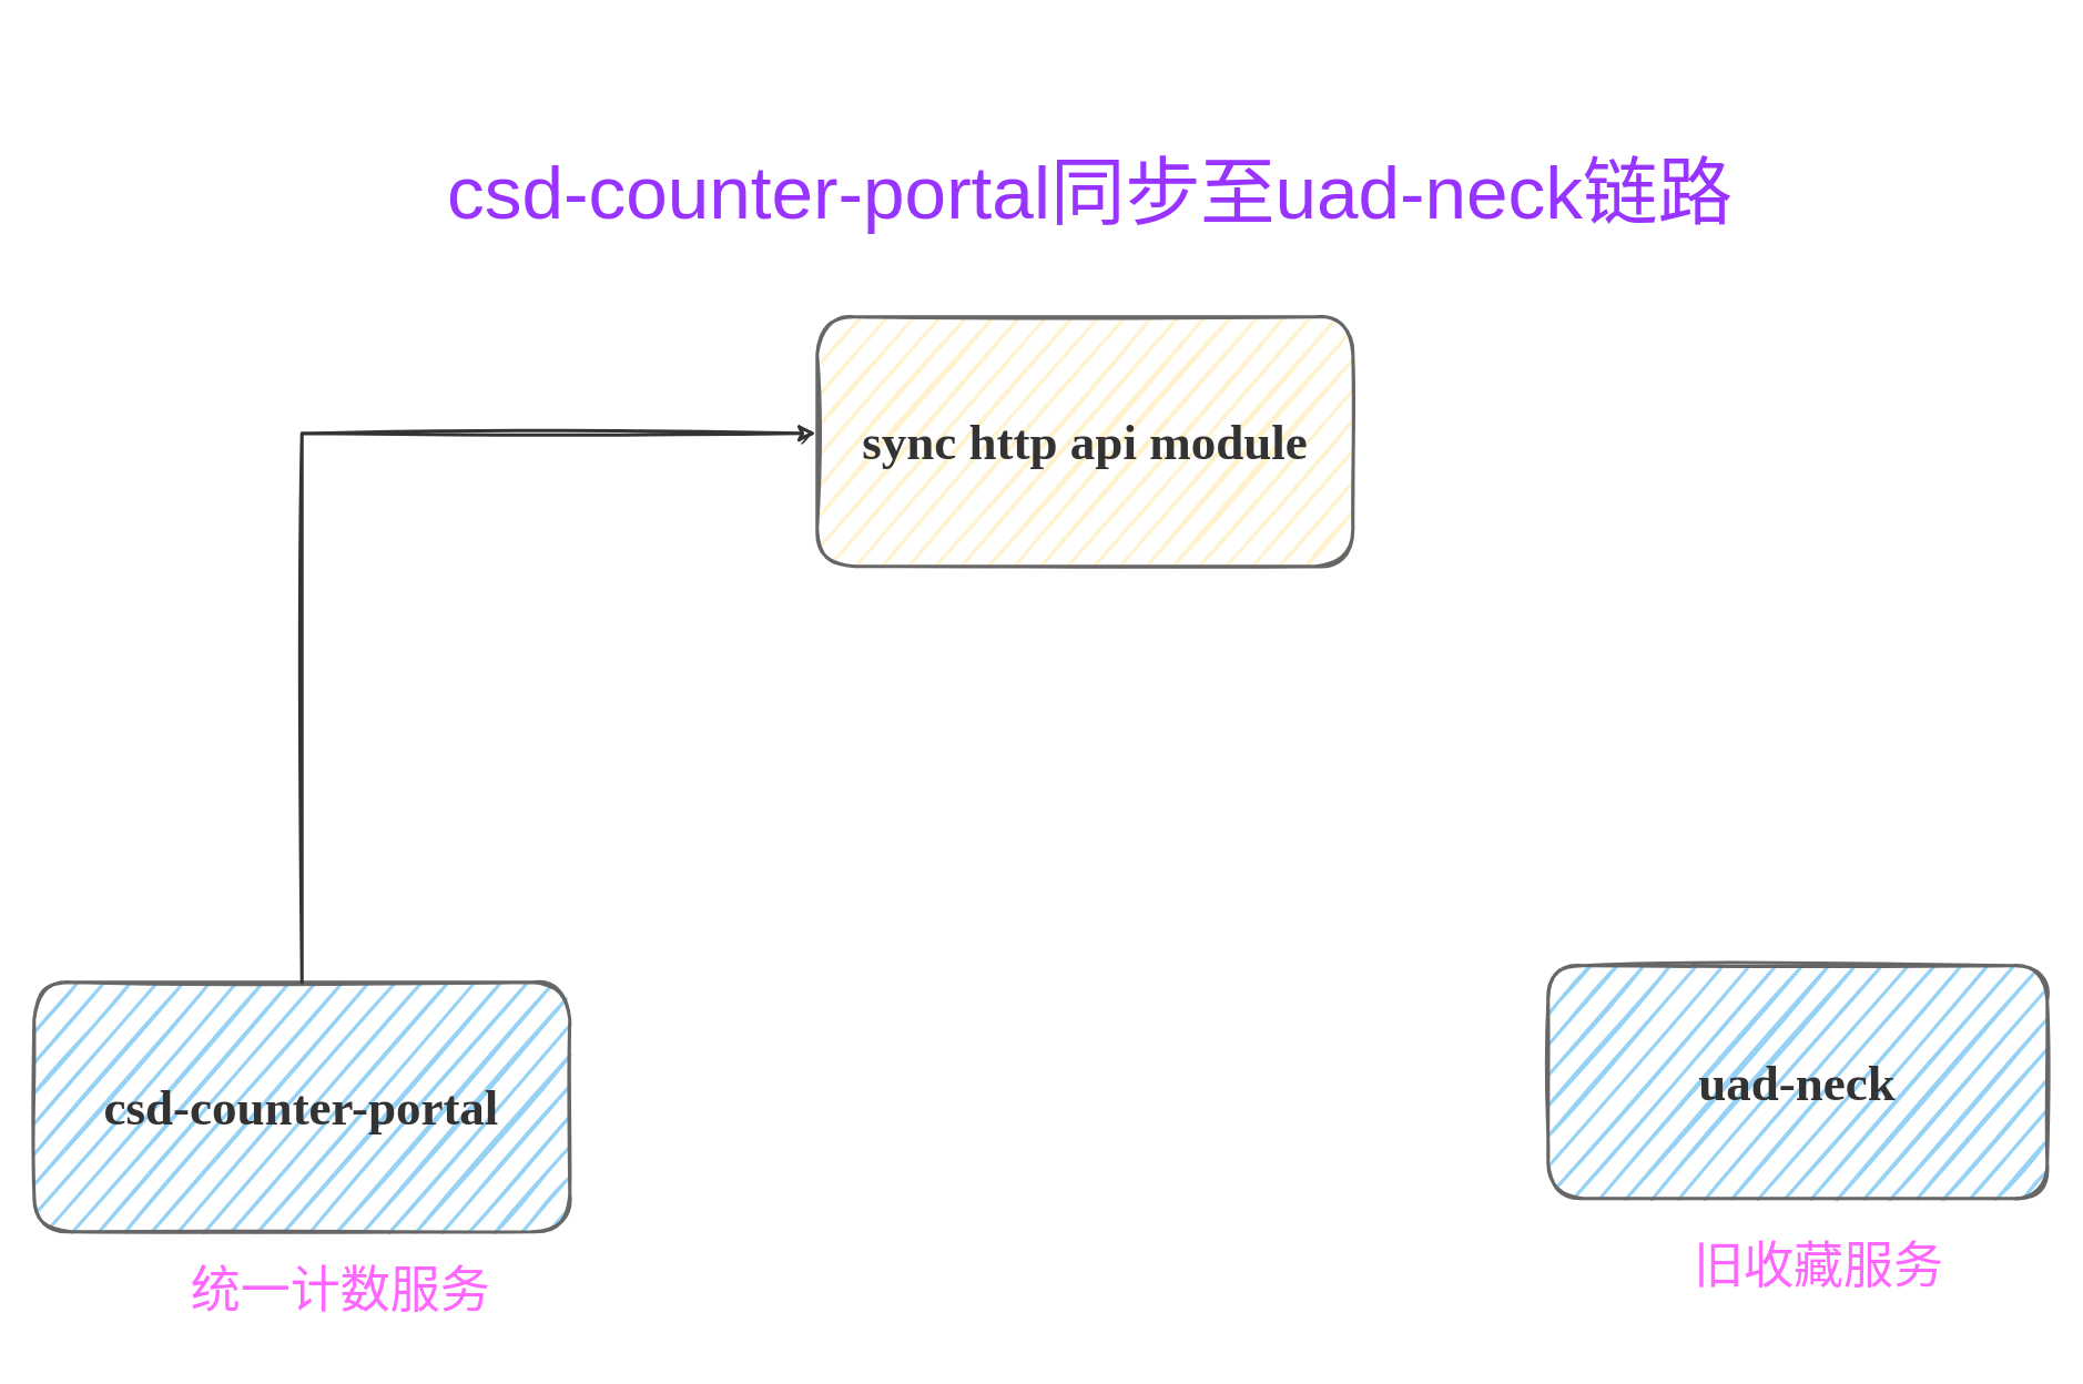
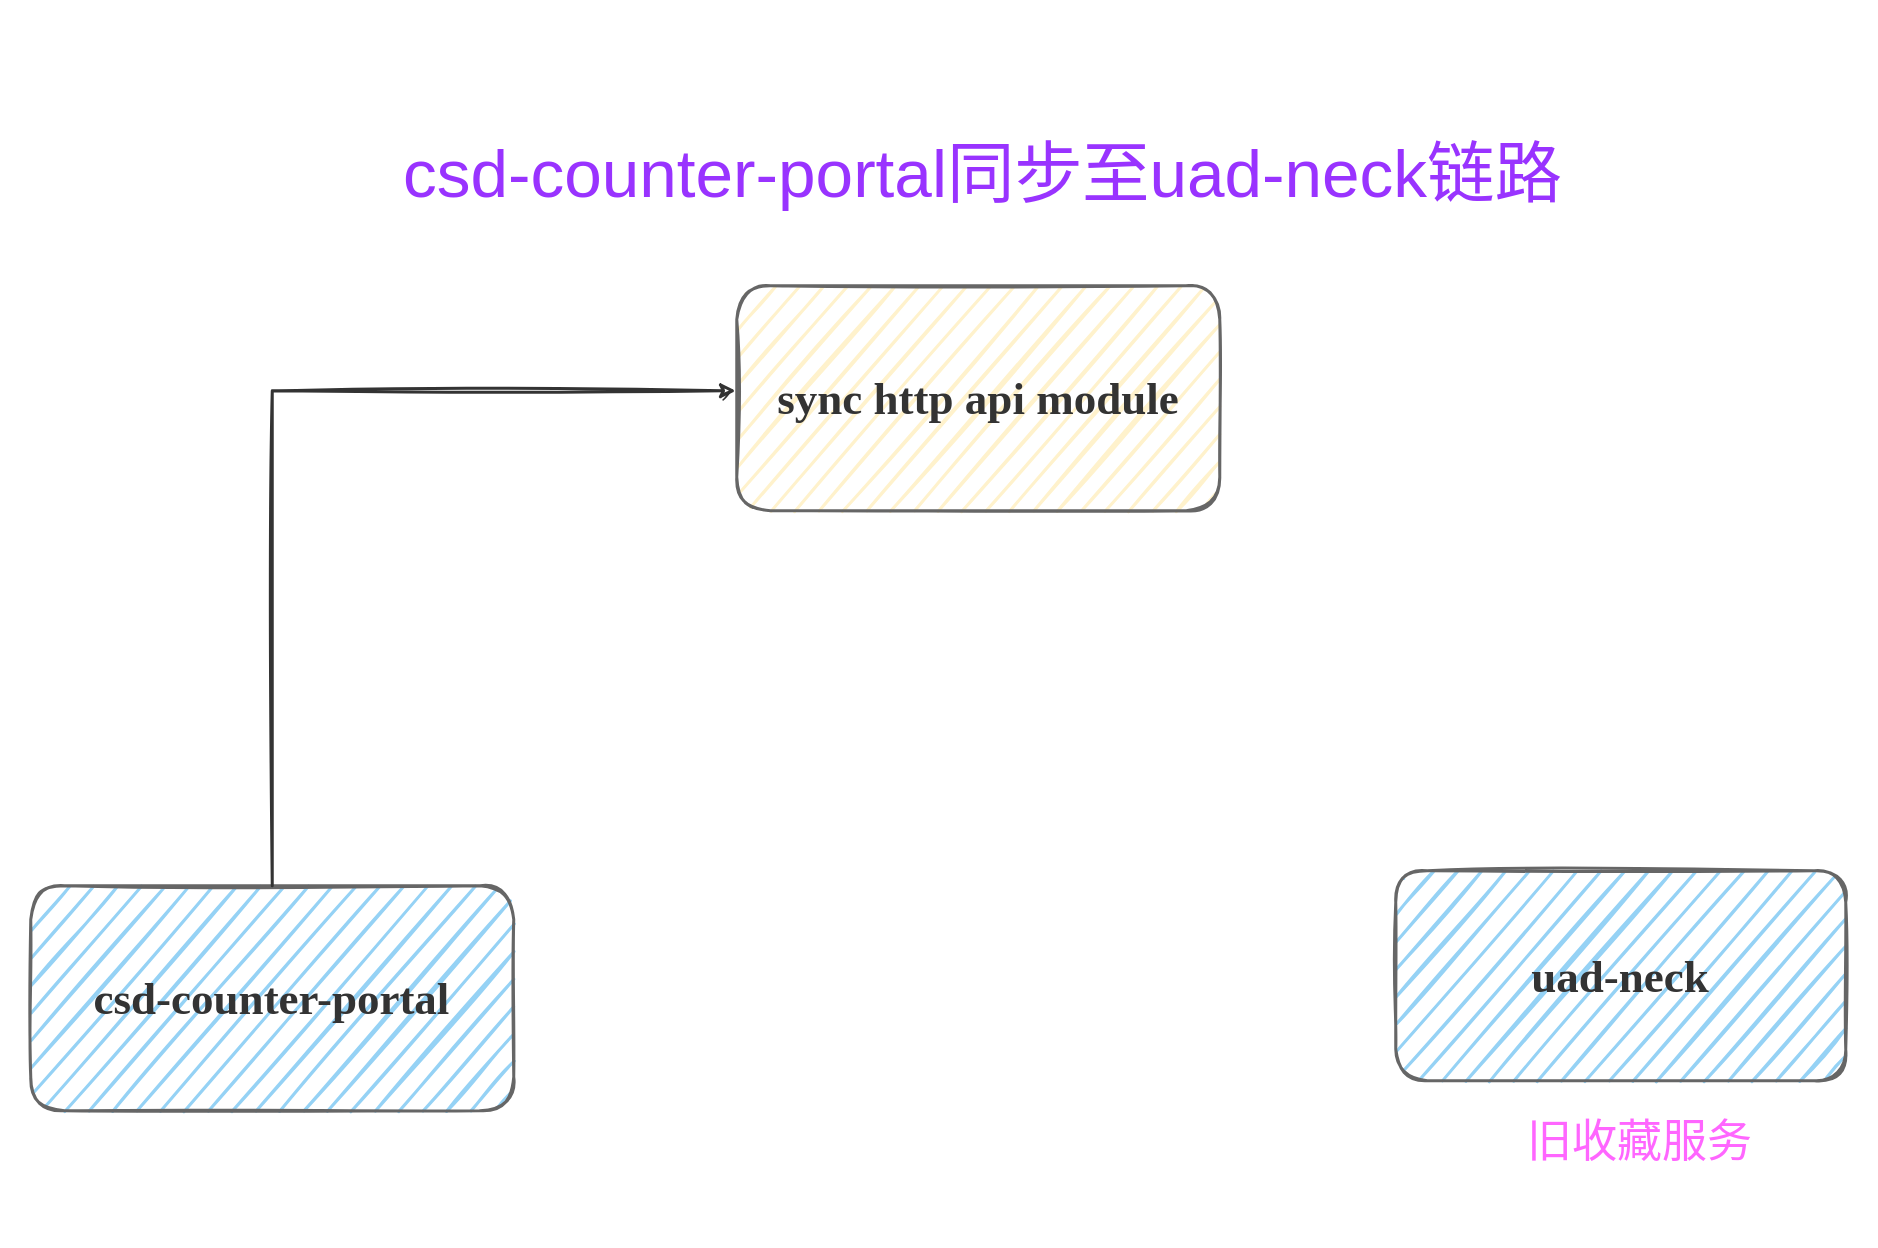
- <mxCell id="5" value="统一计数服务" style="text;html=1;strokeColor=none;fillColor=none;align=center;verticalAlign=middle;whiteSpace=wrap;rounded=0;sketch=1;fontSize=30;fontColor=#FF66FF;" parent="1" vertex="1"><mxGeometry x="110" y="740" width="188.5" height="70" as="geometry" /></mxCell>
